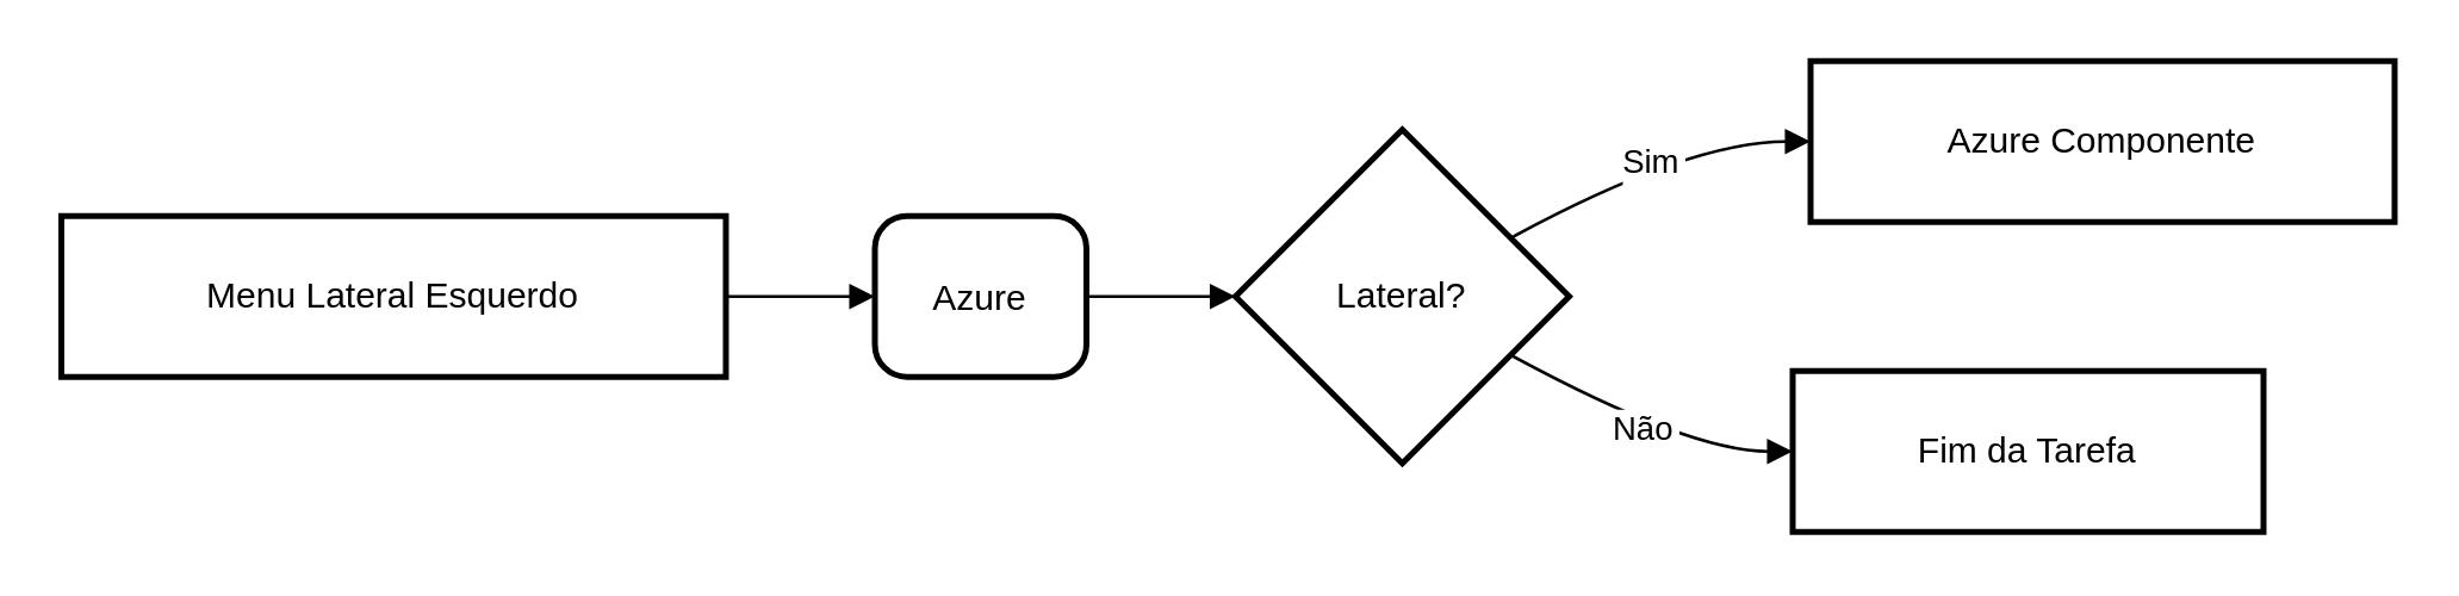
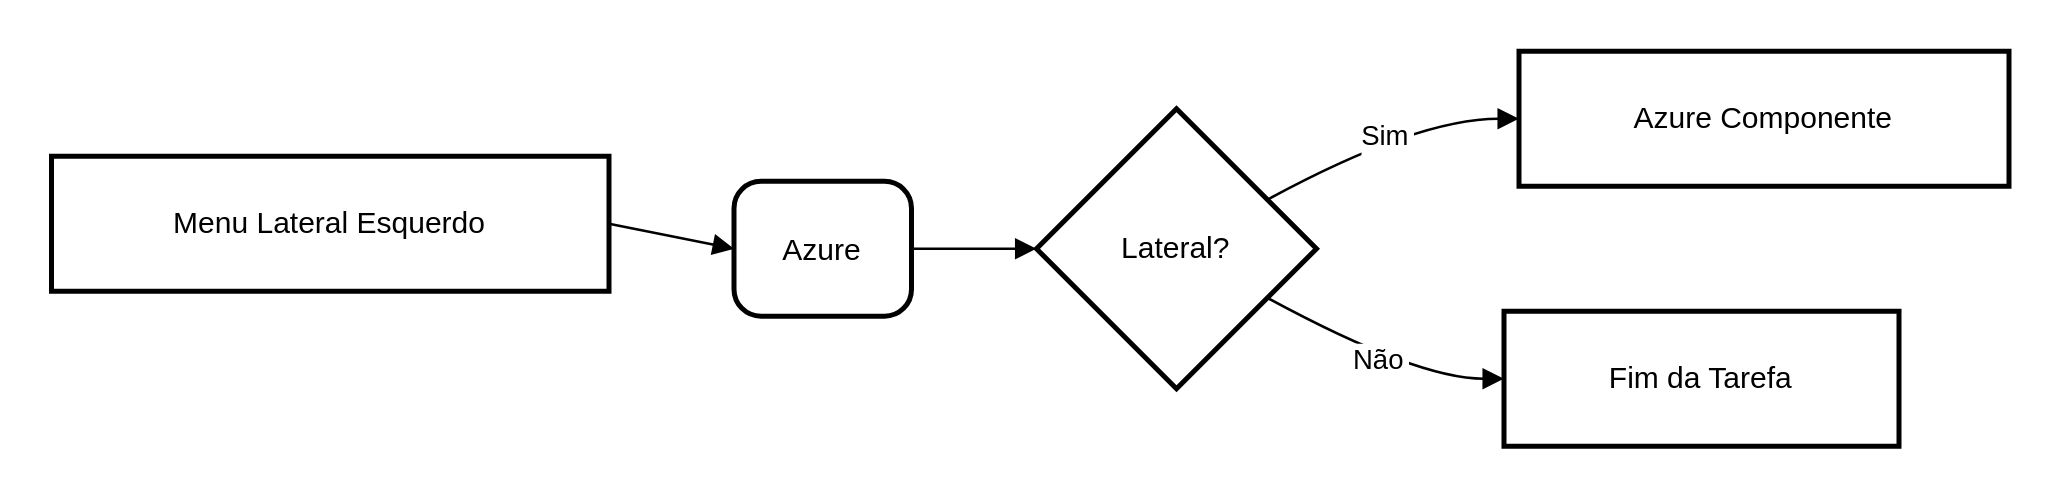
- <mxCell id="2" value="Menu Lateral Esquerdo" style="whiteSpace=wrap;strokeWidth=2;" vertex="1" parent="1"><mxGeometry x="20" y="72" width="223" height="54" as="geometry" /></mxCell>
+ <mxCell id="2" value="Menu Lateral Esquerdo" style="whiteSpace=wrap;strokeWidth=2;" vertex="1" parent="1"><mxGeometry x="20" y="62" width="223" height="54" as="geometry" /></mxCell>
